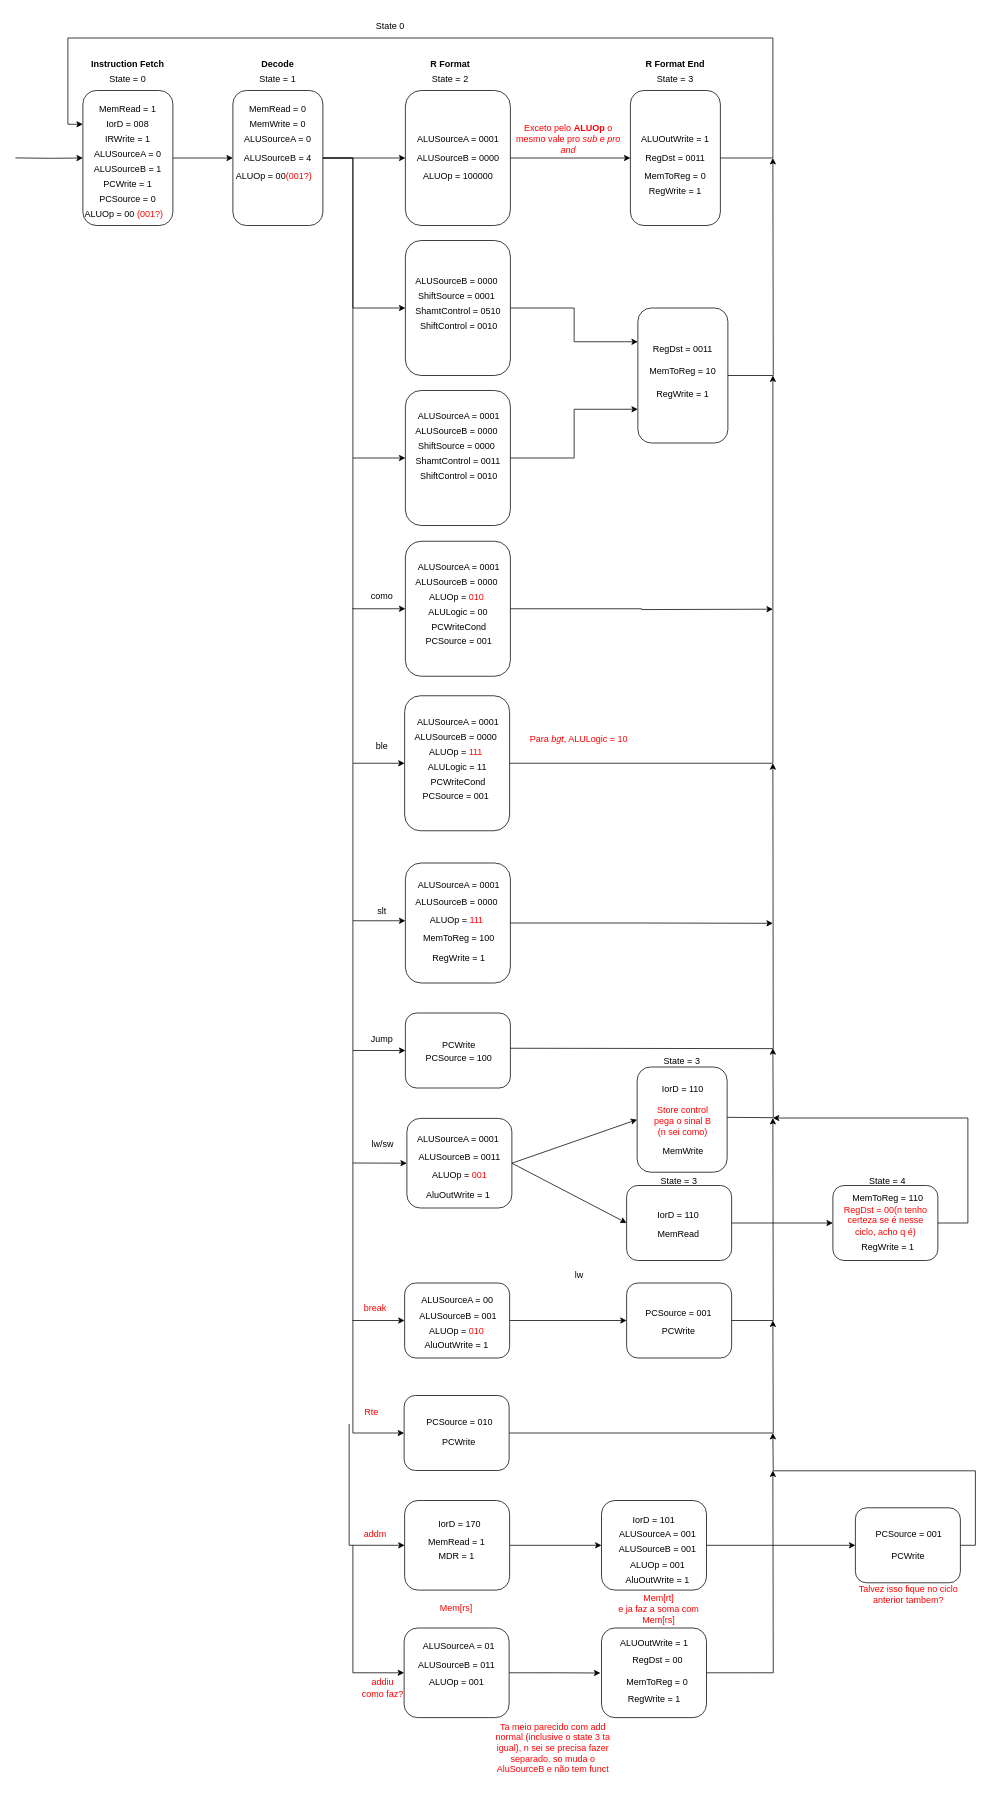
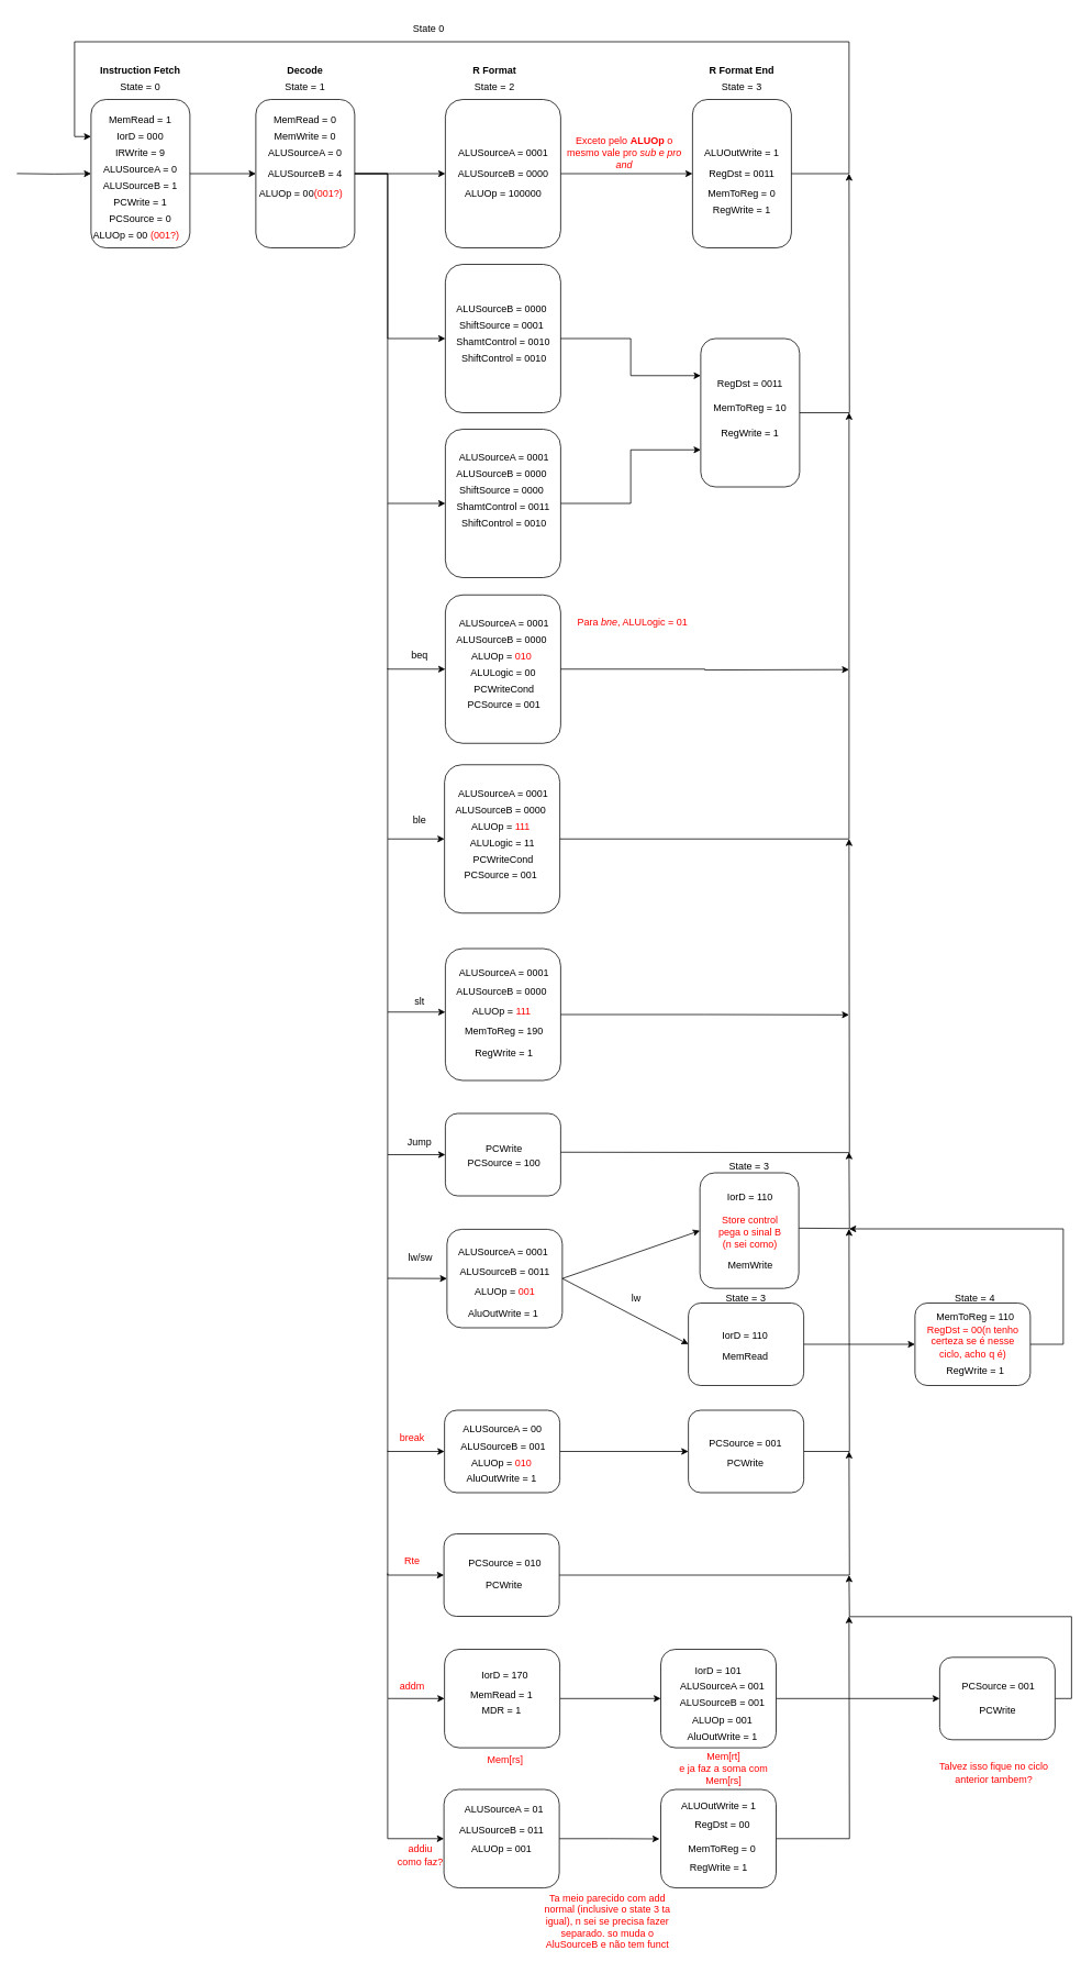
- <mxCell id="10" value="IorD = 008" style="text;html=1;strokeColor=none;fillColor=none;align=center;verticalAlign=middle;whiteSpace=wrap;rounded=0;" parent="7" vertex="1"><mxGeometry x="20" y="30" width="80" height="30" as="geometry" /></mxCell>
+ <mxCell id="10" value="IorD = 000" style="text;html=1;strokeColor=none;fillColor=none;align=center;verticalAlign=middle;whiteSpace=wrap;rounded=0;" parent="7" vertex="1"><mxGeometry x="20" y="30" width="80" height="30" as="geometry" /></mxCell>
- <mxCell id="11" value="IRWrite = 1" style="text;html=1;strokeColor=none;fillColor=none;align=center;verticalAlign=middle;whiteSpace=wrap;rounded=0;" parent="7" vertex="1"><mxGeometry x="20" y="50" width="80" height="30" as="geometry" /></mxCell>
+ <mxCell id="11" value="IRWrite = 9" style="text;html=1;strokeColor=none;fillColor=none;align=center;verticalAlign=middle;whiteSpace=wrap;rounded=0;" parent="7" vertex="1"><mxGeometry x="20" y="50" width="80" height="30" as="geometry" /></mxCell>
- <mxCell id="50" value="ShamtControl = 0510" style="text;html=1;strokeColor=none;fillColor=none;align=center;verticalAlign=middle;whiteSpace=wrap;rounded=0;" parent="46" vertex="1"><mxGeometry x="11.667" y="80" width="116.667" height="30" as="geometry" /></mxCell>
+ <mxCell id="50" value="ShamtControl = 0010" style="text;html=1;strokeColor=none;fillColor=none;align=center;verticalAlign=middle;whiteSpace=wrap;rounded=0;" parent="46" vertex="1"><mxGeometry x="11.667" y="80" width="116.667" height="30" as="geometry" /></mxCell>
+ <mxCell id="78" value="&lt;font color=&quot;#ff0000&quot;&gt;Para &lt;i&gt;bne&lt;/i&gt;, ALULogic = 01&lt;/font&gt;" style="text;html=1;strokeColor=none;fillColor=none;align=center;verticalAlign=middle;whiteSpace=wrap;rounded=0;" parent="1" vertex="1"><mxGeometry x="690" y="740" width="155" height="30" as="geometry" /></mxCell>
- <mxCell id="79" value="como" style="text;html=1;strokeColor=none;fillColor=none;align=center;verticalAlign=middle;whiteSpace=wrap;rounded=0;" parent="1" vertex="1"><mxGeometry x="479" y="780" width="60" height="30" as="geometry" /></mxCell>
+ <mxCell id="79" value="beq" style="text;html=1;strokeColor=none;fillColor=none;align=center;verticalAlign=middle;whiteSpace=wrap;rounded=0;" parent="1" vertex="1"><mxGeometry x="479" y="780" width="60" height="30" as="geometry" /></mxCell>
- <mxCell id="90" value="&lt;font color=&quot;#ff0000&quot;&gt;Para &lt;i&gt;bgt&lt;/i&gt;, ALULogic = 10&lt;/font&gt;" style="text;html=1;strokeColor=none;fillColor=none;align=center;verticalAlign=middle;whiteSpace=wrap;rounded=0;" parent="1" vertex="1"><mxGeometry x="694" y="970" width="155" height="30" as="geometry" /></mxCell>
- <mxCell id="95" value="MemToReg = 100" style="text;html=1;strokeColor=none;fillColor=none;align=center;verticalAlign=middle;whiteSpace=wrap;rounded=0;" parent="91" vertex="1"><mxGeometry x="12.997" y="79.333" width="116.667" height="23.333" as="geometry" /></mxCell>
+ <mxCell id="95" value="MemToReg = 190" style="text;html=1;strokeColor=none;fillColor=none;align=center;verticalAlign=middle;whiteSpace=wrap;rounded=0;" parent="91" vertex="1"><mxGeometry x="12.997" y="79.333" width="116.667" height="23.333" as="geometry" /></mxCell>
- <mxCell id="128" value="&lt;font color=&quot;#000000&quot;&gt;lw&lt;/font&gt;" style="text;html=1;strokeColor=none;fillColor=none;align=center;verticalAlign=middle;whiteSpace=wrap;rounded=0;fontColor=#FF0000;" parent="1" vertex="1"><mxGeometry x="741.5" y="1685" width="60" height="30" as="geometry" /></mxCell>
+ <mxCell id="128" value="&lt;font color=&quot;#000000&quot;&gt;lw&lt;/font&gt;" style="text;html=1;strokeColor=none;fillColor=none;align=center;verticalAlign=middle;whiteSpace=wrap;rounded=0;fontColor=#FF0000;" parent="1" vertex="1"><mxGeometry x="741.5" y="1560" width="60" height="30" as="geometry" /></mxCell>
- <mxCell id="157" value="Rte" style="text;html=1;strokeColor=none;fillColor=none;align=center;verticalAlign=middle;whiteSpace=wrap;rounded=0;fontColor=#FF0000;" parent="1" vertex="1"><mxGeometry x="465" y="1868" width="60" height="30" as="geometry" /></mxCell>
+ <mxCell id="157" value="Rte" style="text;html=1;strokeColor=none;fillColor=none;align=center;verticalAlign=middle;whiteSpace=wrap;rounded=0;fontColor=#FF0000;" parent="1" vertex="1"><mxGeometry x="470" y="1878" width="60" height="30" as="geometry" /></mxCell>
- <mxCell id="178" value="Talvez isso fique no ciclo anterior tambem?" style="text;html=1;strokeColor=none;fillColor=none;align=center;verticalAlign=middle;whiteSpace=wrap;rounded=0;fontColor=#FF0000;" parent="1" vertex="1"><mxGeometry x="1141.33" y="2109.73" width="140" height="30" as="geometry" /></mxCell>
+ <mxCell id="178" value="Talvez isso fique no ciclo anterior tambem?" style="text;html=1;strokeColor=none;fillColor=none;align=center;verticalAlign=middle;whiteSpace=wrap;rounded=0;fontColor=#FF0000;" parent="1" vertex="1"><mxGeometry x="1136.33" y="2134.73" width="140" height="30" as="geometry" /></mxCell>
- <mxCell id="168" value="Mem[rs]" style="text;html=1;strokeColor=none;fillColor=none;align=center;verticalAlign=middle;whiteSpace=wrap;rounded=0;fontColor=#FF0000;" parent="1" vertex="1"><mxGeometry x="577.5" y="2129.47" width="60" height="30" as="geometry" /></mxCell>
+ <mxCell id="168" value="Mem[rs]" style="text;html=1;strokeColor=none;fillColor=none;align=center;verticalAlign=middle;whiteSpace=wrap;rounded=0;fontColor=#FF0000;" parent="1" vertex="1"><mxGeometry x="582.5" y="2119.47" width="60" height="30" as="geometry" /></mxCell>
